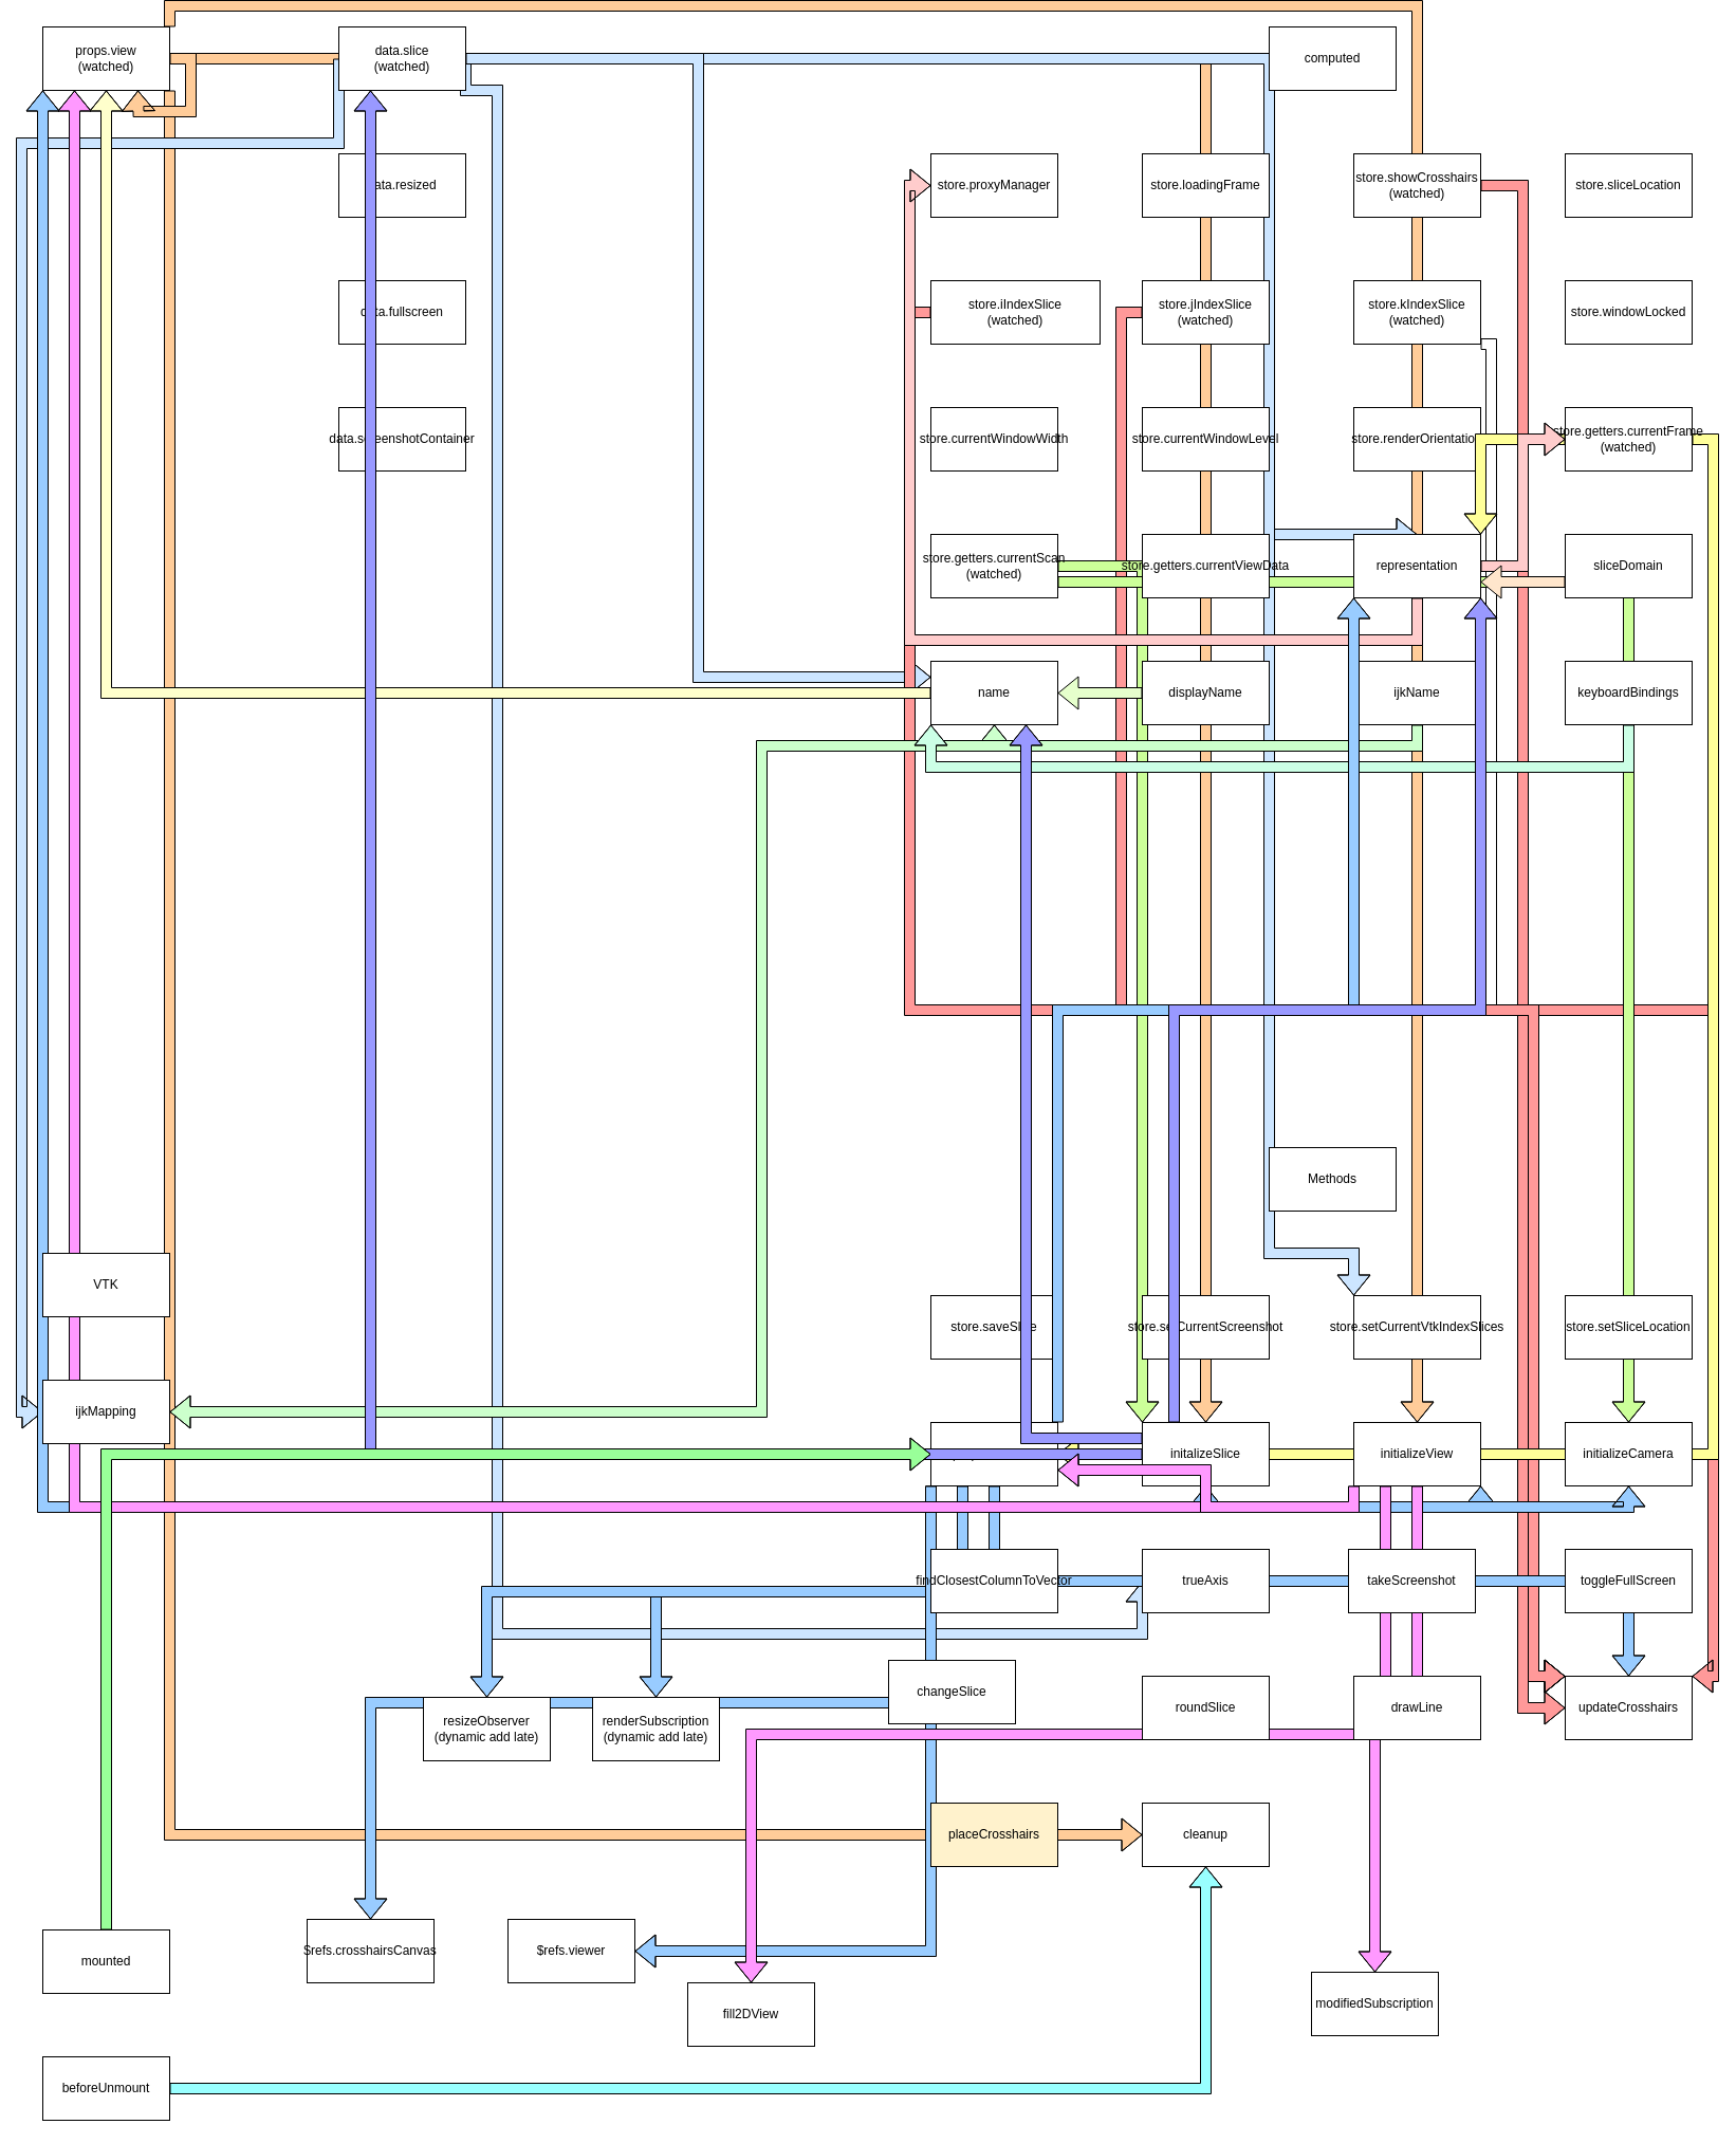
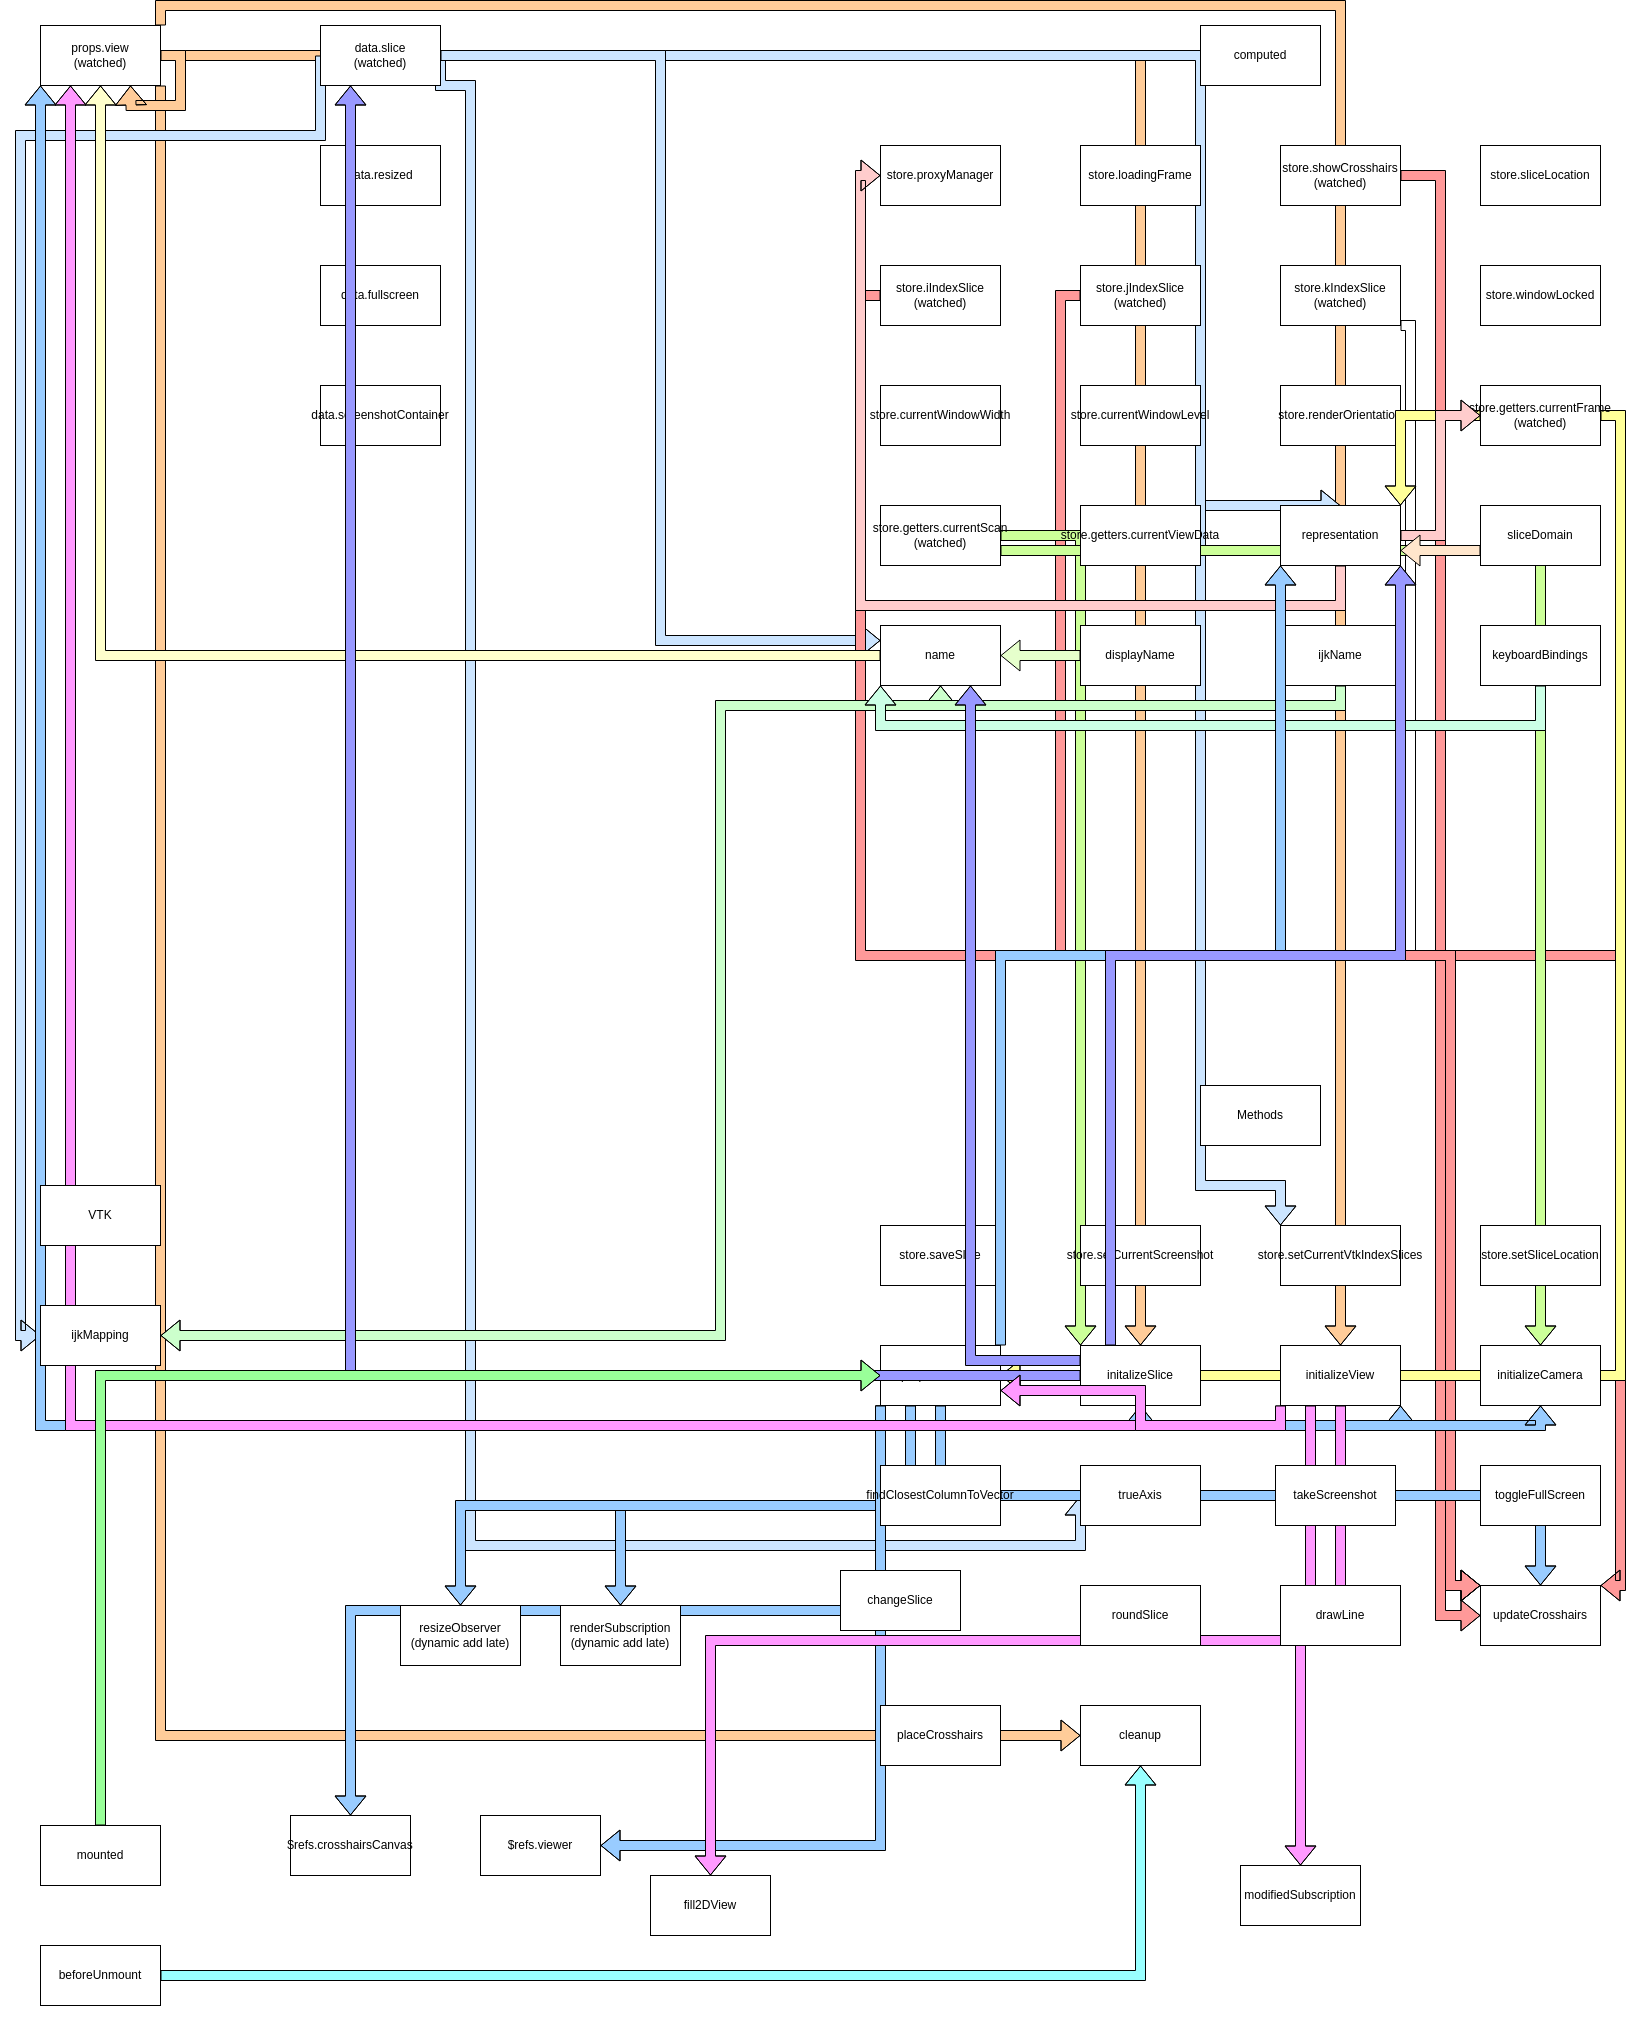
- <mxCell id="22" value="store.iIndexSlice&lt;br&gt;(watched)" style="rounded=0;whiteSpace=wrap;html=1;" vertex="1" parent="1"><mxGeometry x="880" y="260" width="160" height="60" as="geometry" /></mxCell>
+ <mxCell id="22" value="store.iIndexSlice&lt;br&gt;(watched)" style="rounded=0;whiteSpace=wrap;html=1;" vertex="1" parent="1"><mxGeometry x="880" y="260" width="120" height="60" as="geometry" /></mxCell>
- <mxCell id="86" value="placeCrosshairs" style="rounded=0;whiteSpace=wrap;html=1;fillColor=#fff2cc;" vertex="1" parent="1"><mxGeometry x="880" y="1700" width="120" height="60" as="geometry" /></mxCell>
+ <mxCell id="86" value="placeCrosshairs" style="rounded=0;whiteSpace=wrap;html=1;" vertex="1" parent="1"><mxGeometry x="880" y="1700" width="120" height="60" as="geometry" /></mxCell>
